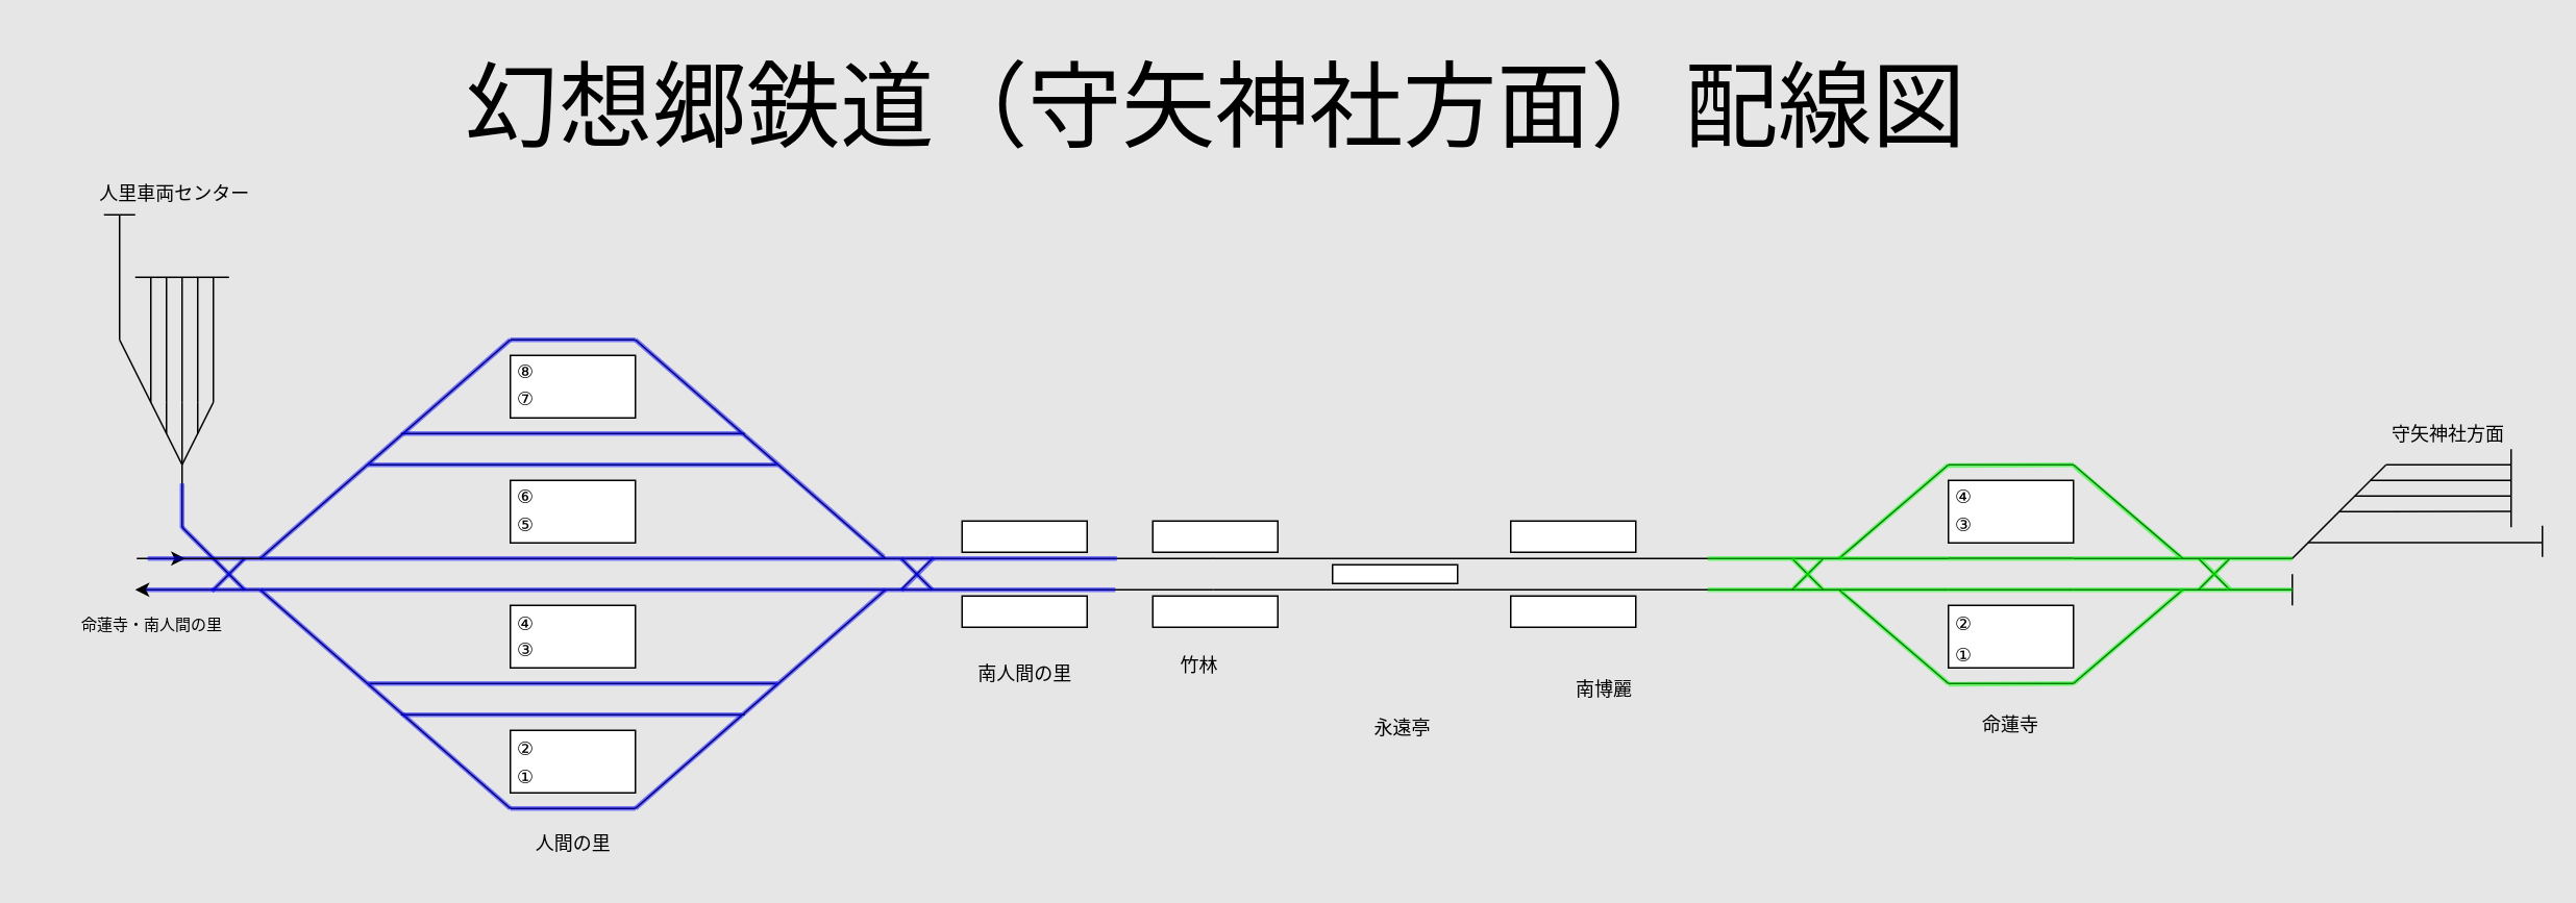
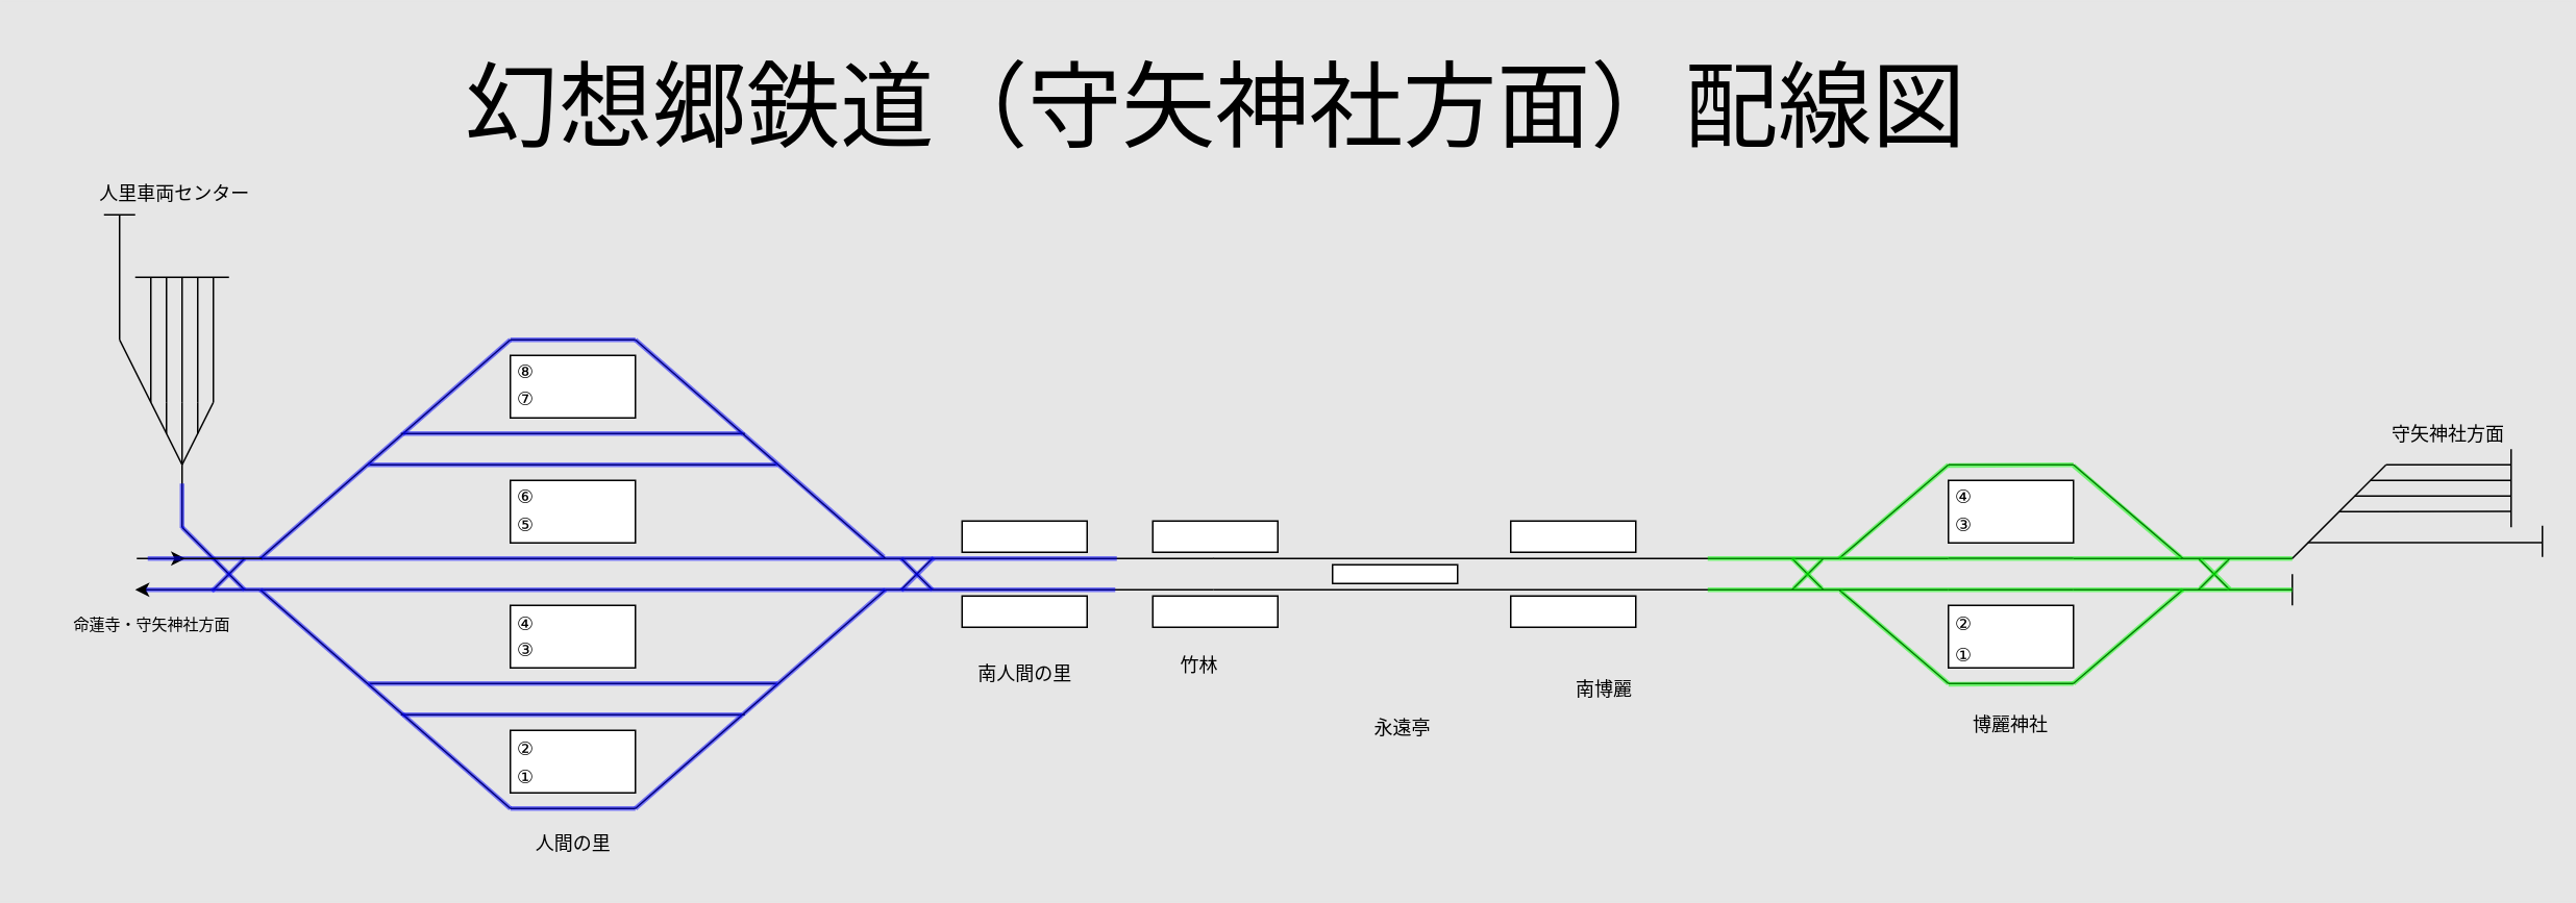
- <mxCell id="113" value="&lt;font style=&quot;font-size: 10px;&quot;&gt;命蓮寺・南人間の里&lt;/font&gt;" style="text;strokeColor=none;align=center;fillColor=none;html=1;verticalAlign=middle;whiteSpace=wrap;rounded=0;" vertex="1" parent="1"><mxGeometry x="20" y="384" width="154" height="30" as="geometry" /></mxCell>
+ <mxCell id="113" value="&lt;font style=&quot;font-size: 10px;&quot;&gt;命蓮寺・守矢神社方面&lt;/font&gt;" style="text;strokeColor=none;align=center;fillColor=none;html=1;verticalAlign=middle;whiteSpace=wrap;rounded=0;" vertex="1" parent="1"><mxGeometry x="20" y="384" width="154" height="30" as="geometry" /></mxCell>
- <mxCell id="105" value="命蓮寺&lt;br&gt;" style="text;strokeColor=none;align=center;fillColor=none;html=1;verticalAlign=middle;whiteSpace=wrap;rounded=0;" vertex="1" parent="1"><mxGeometry x="1255.999" y="449.001" width="60" height="30" as="geometry" /></mxCell>
+ <mxCell id="105" value="博麗神社&lt;br&gt;" style="text;strokeColor=none;align=center;fillColor=none;html=1;verticalAlign=middle;whiteSpace=wrap;rounded=0;" vertex="1" parent="1"><mxGeometry x="1255.999" y="449.001" width="60" height="30" as="geometry" /></mxCell>
